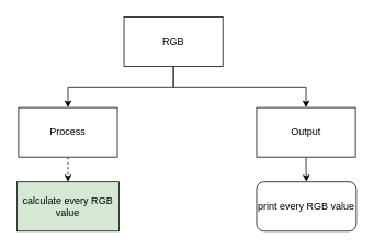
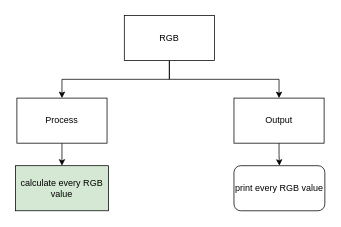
- <mxCell id="4" value="RGB" style="rounded=0;whiteSpace=wrap;html=1;" vertex="1" parent="1"><mxGeometry x="150" y="20" width="120" height="60" as="geometry" /></mxCell>
+ <mxCell id="4" value="RGB" style="rounded=0;whiteSpace=wrap;html=1;" vertex="1" parent="1"><mxGeometry x="165" y="20" width="120" height="60" as="geometry" /></mxCell>
- <mxCell id="5" style="edgeStyle=orthogonalEdgeStyle;rounded=0;html=1;exitX=0.5;exitY=1;exitDx=0;exitDy=0;entryX=0.5;entryY=0;entryDx=0;entryDy=0;dashed=1;" edge="1" parent="1" source="6" target="9"><mxGeometry relative="1" as="geometry" /></mxCell>
+ <mxCell id="5" style="edgeStyle=orthogonalEdgeStyle;rounded=0;html=1;exitX=0.5;exitY=1;exitDx=0;exitDy=0;entryX=0.5;entryY=0;entryDx=0;entryDy=0;" edge="1" parent="1" source="6" target="9"><mxGeometry relative="1" as="geometry" /></mxCell>
